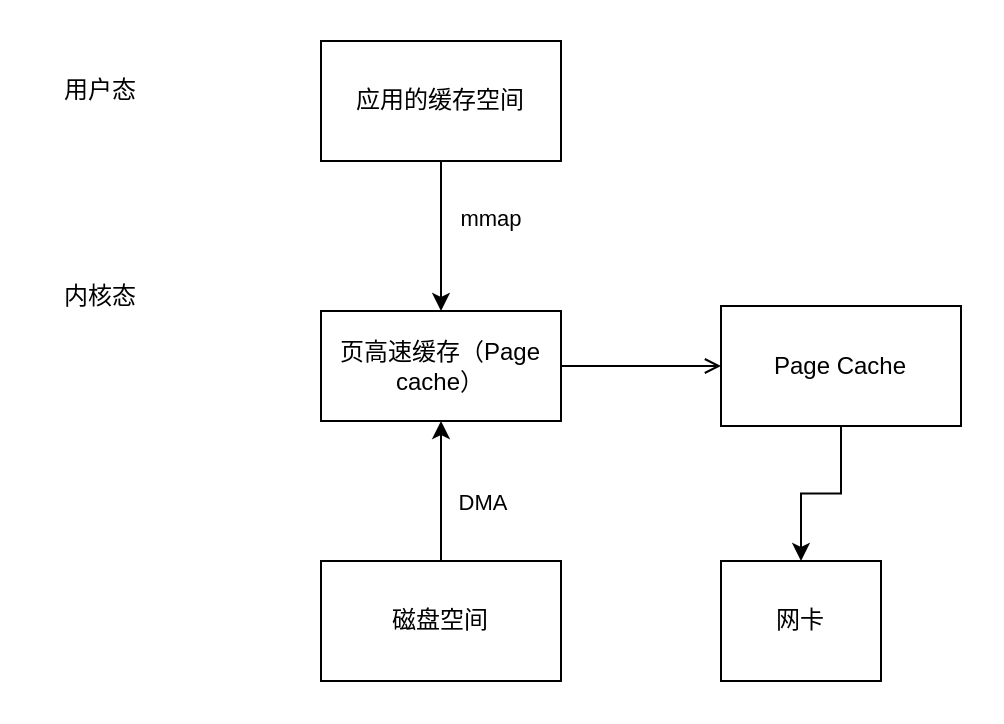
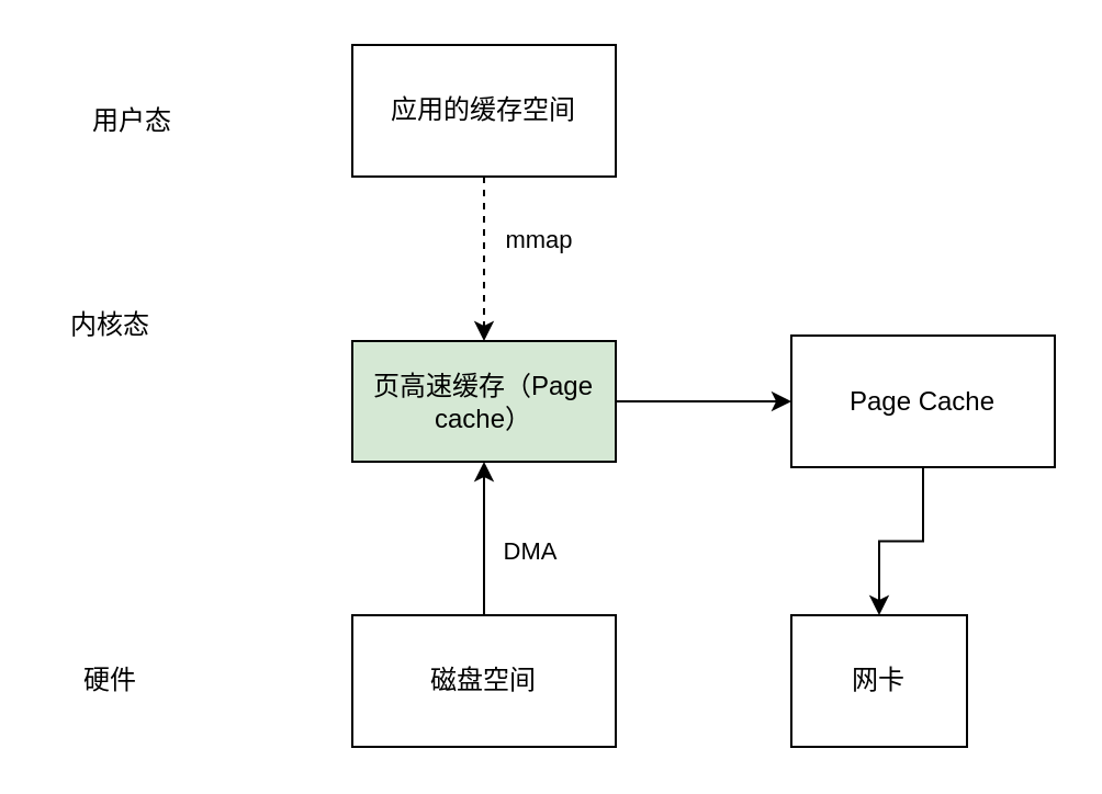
- <mxCell id="5" value="用户态" style="text;html=1;align=center;verticalAlign=middle;whiteSpace=wrap;rounded=0;" parent="1" vertex="1"><mxGeometry x="20" y="30" width="60" height="30" as="geometry" /></mxCell>
+ <mxCell id="5" value="用户态" style="text;html=1;align=center;verticalAlign=middle;whiteSpace=wrap;rounded=0;" parent="1" vertex="1"><mxGeometry x="30" y="40" width="60" height="30" as="geometry" /></mxCell>
- <mxCell id="2" value="" style="edgeStyle=orthogonalEdgeStyle;rounded=0;orthogonalLoop=1;jettySize=auto;html=1;entryX=0.5;entryY=0;entryDx=0;entryDy=0;" parent="1" source="4" edge="1" target="9"><mxGeometry relative="1" as="geometry"><mxPoint x="220" y="130" as="targetPoint" /></mxGeometry></mxCell>
+ <mxCell id="2" value="" style="edgeStyle=orthogonalEdgeStyle;rounded=0;orthogonalLoop=1;jettySize=auto;html=1;entryX=0.5;entryY=0;entryDx=0;entryDy=0;dashed=1;" parent="1" source="4" edge="1" target="9"><mxGeometry relative="1" as="geometry"><mxPoint x="220" y="130" as="targetPoint" /></mxGeometry></mxCell>
- <mxCell id="9" value="页高速缓存（Page cache）" style="rounded=0;whiteSpace=wrap;html=1;" parent="1" vertex="1"><mxGeometry x="160" y="155" width="120" height="55" as="geometry" /></mxCell>
+ <mxCell id="9" value="页高速缓存（Page cache）" style="rounded=0;whiteSpace=wrap;html=1;fillColor=#d5e8d4;" parent="1" vertex="1"><mxGeometry x="160" y="155" width="120" height="55" as="geometry" /></mxCell>
- <mxCell id="8" style="edgeStyle=orthogonalEdgeStyle;rounded=0;orthogonalLoop=1;jettySize=auto;html=1;endArrow=open;" edge="1" parent="1" source="9" target="14"><mxGeometry relative="1" as="geometry"><mxPoint x="370" y="182.5" as="targetPoint" /></mxGeometry></mxCell>
+ <mxCell id="8" style="edgeStyle=orthogonalEdgeStyle;rounded=0;orthogonalLoop=1;jettySize=auto;html=1;" edge="1" parent="1" source="9" target="14"><mxGeometry relative="1" as="geometry"><mxPoint x="370" y="182.5" as="targetPoint" /></mxGeometry></mxCell>
+ <mxCell id="11" value="硬件" style="text;html=1;align=center;verticalAlign=middle;whiteSpace=wrap;rounded=0;" parent="1" vertex="1"><mxGeometry x="20" y="295" width="60" height="30" as="geometry" /></mxCell>
